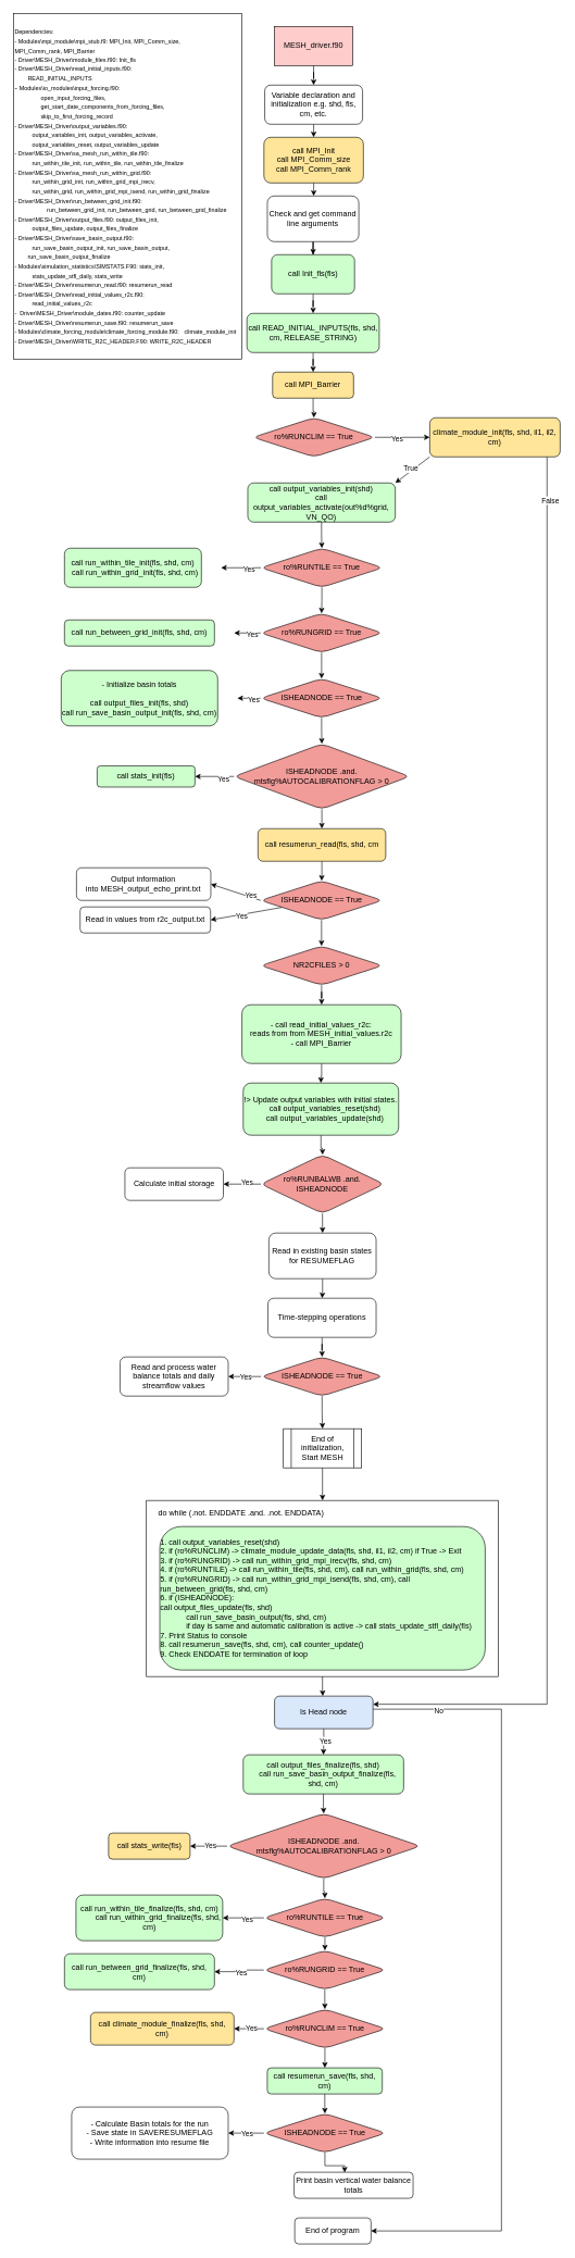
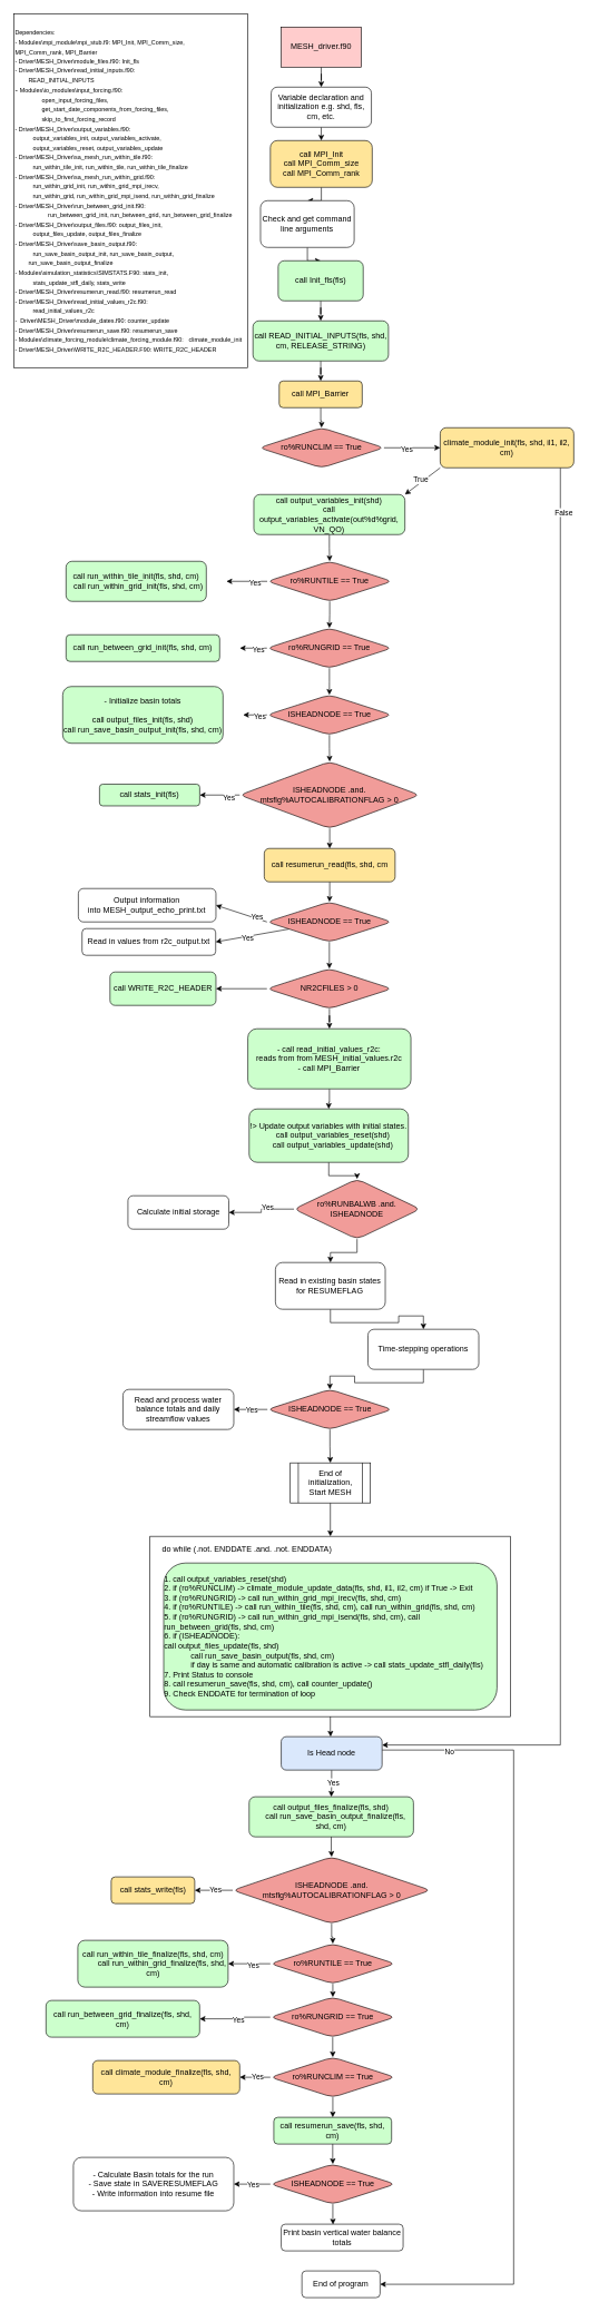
- <mxCell id="9" value="Check and get command line arguments" style="whiteSpace=wrap;html=1;fillColor=#FFFFFF;rounded=1;" parent="1" vertex="1"><mxGeometry x="409.12" y="300" width="140.25" height="70" as="geometry" /></mxCell>
+ <mxCell id="9" value="Check and get command line arguments" style="whiteSpace=wrap;html=1;fillColor=#FFFFFF;rounded=1;" parent="1" vertex="1"><mxGeometry x="389.12" y="300" width="140.25" height="70" as="geometry" /></mxCell>
+ <mxCell id="59" value="call WRITE_R2C_HEADER" style="whiteSpace=wrap;html=1;fillColor=#CCFFCC;rounded=1;" parent="1" vertex="1"><mxGeometry x="163.82" y="1455" width="158.6" height="50" as="geometry" /></mxCell>
+ <mxCell id="56" value="" style="edgeStyle=orthogonalEdgeStyle;rounded=0;orthogonalLoop=1;jettySize=auto;html=1;" parent="1" source="58" target="59" edge="1"><mxGeometry relative="1" as="geometry" /></mxCell>
- <mxCell id="67" value="&lt;div&gt;ro%RUNBALWB .and. ISHEADNODE&lt;/div&gt;" style="rhombus;whiteSpace=wrap;html=1;rounded=1;fillColor=#F19C99;" parent="1" vertex="1"><mxGeometry x="399.23" y="1770" width="188.89" height="90" as="geometry" /></mxCell>
+ <mxCell id="67" value="&lt;div&gt;ro%RUNBALWB .and. ISHEADNODE&lt;/div&gt;" style="rhombus;whiteSpace=wrap;html=1;rounded=1;fillColor=#F19C99;" parent="1" vertex="1"><mxGeometry x="439.23" y="1765" width="188.89" height="90" as="geometry" /></mxCell>
- <mxCell id="72" value="Time-stepping operations" style="rounded=1;whiteSpace=wrap;html=1;fillColor=#FFFFFF;" parent="1" vertex="1"><mxGeometry x="409.99" y="1990" width="165.91" height="60" as="geometry" /></mxCell>
+ <mxCell id="72" value="Time-stepping operations" style="rounded=1;whiteSpace=wrap;html=1;fillColor=#FFFFFF;" parent="1" vertex="1"><mxGeometry x="549.99" y="1990" width="165.91" height="60" as="geometry" /></mxCell>
- <mxCell id="101" value="call run_between_grid_finalize(fls, shd, cm)" style="whiteSpace=wrap;html=1;fillColor=#CCFFCC;rounded=1;" parent="1" vertex="1"><mxGeometry x="98" y="2995" width="230" height="55" as="geometry" /></mxCell>
+ <mxCell id="101" value="call run_between_grid_finalize(fls, shd, cm)" style="whiteSpace=wrap;html=1;fillColor=#CCFFCC;rounded=1;" parent="1" vertex="1"><mxGeometry x="68" y="2995" width="230" height="55" as="geometry" /></mxCell>
- <mxCell id="113" value="Print basin vertical water balance totals" style="whiteSpace=wrap;html=1;fillColor=#FFFFFF;rounded=1;" parent="1" vertex="1"><mxGeometry x="450.12" y="3330" width="182.5" height="40" as="geometry" /></mxCell>
+ <mxCell id="113" value="Print basin vertical water balance totals" style="whiteSpace=wrap;html=1;fillColor=#FFFFFF;rounded=1;" parent="1" vertex="1"><mxGeometry x="420.12" y="3330" width="182.5" height="40" as="geometry" /></mxCell>
